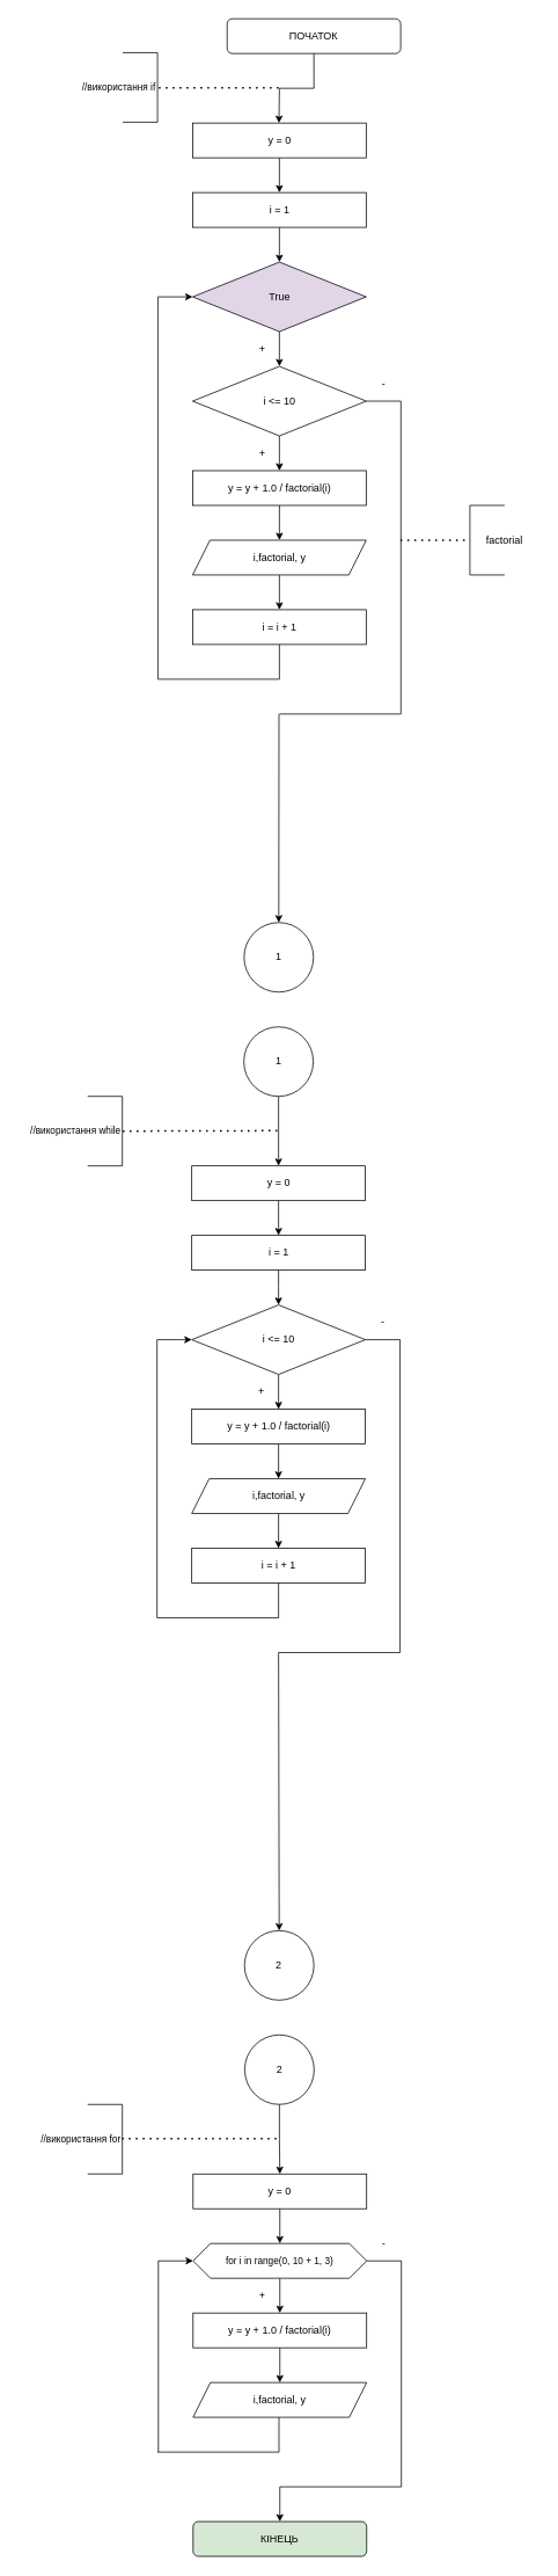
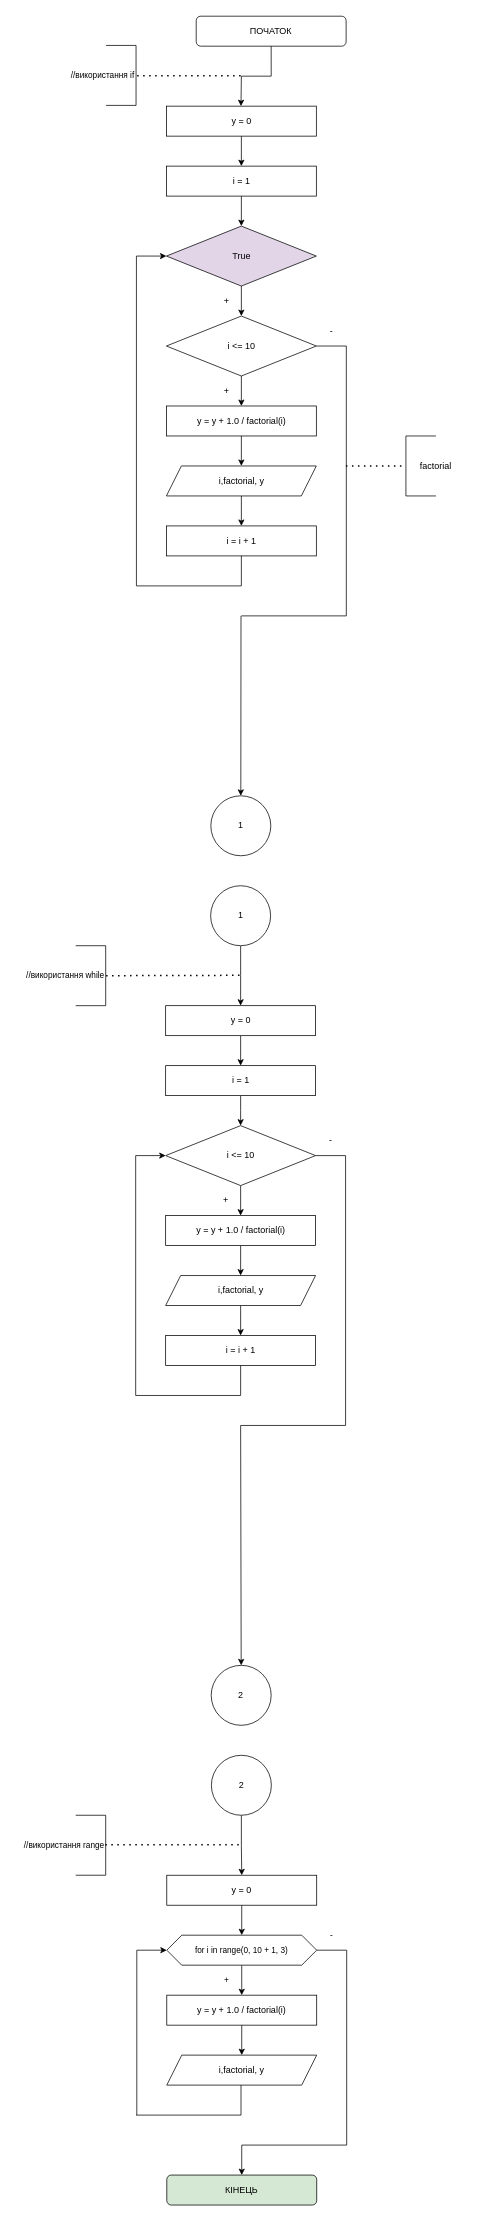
- <mxCell id="87" value="&lt;span&gt;//використання for&lt;/span&gt;" style="text;html=1;strokeColor=none;fillColor=none;align=right;verticalAlign=middle;whiteSpace=wrap;rounded=0;fontSize=11;" parent="1" vertex="1"><mxGeometry x="20.5" y="2420" width="119.5" height="80" as="geometry" /></mxCell>
+ <mxCell id="87" value="&lt;span&gt;//використання range&lt;/span&gt;" style="text;html=1;strokeColor=none;fillColor=none;align=right;verticalAlign=middle;whiteSpace=wrap;rounded=0;fontSize=11;" parent="1" vertex="1"><mxGeometry x="20.5" y="2420" width="119.5" height="80" as="geometry" /></mxCell>
